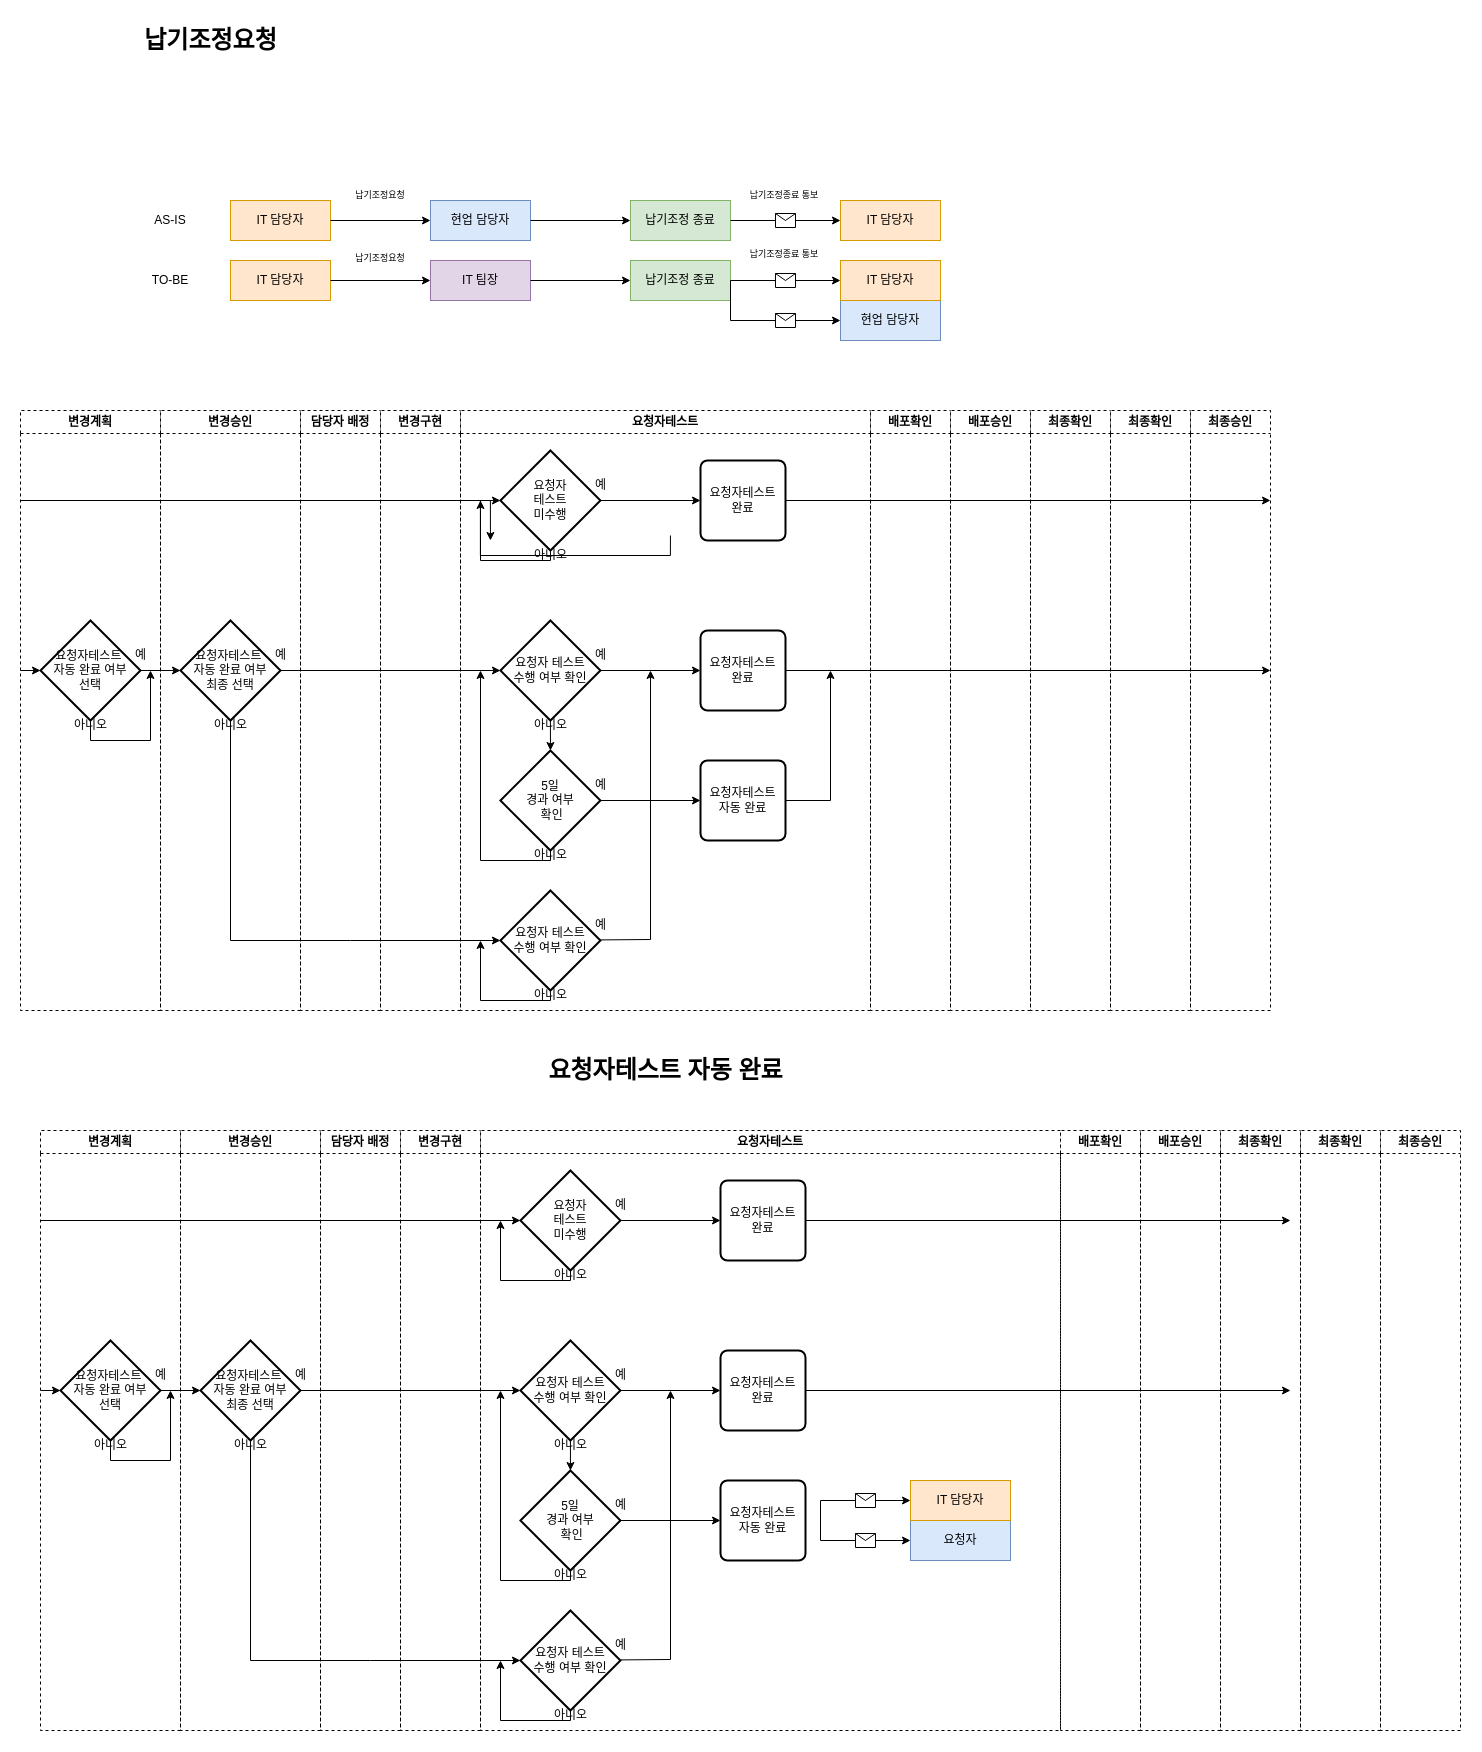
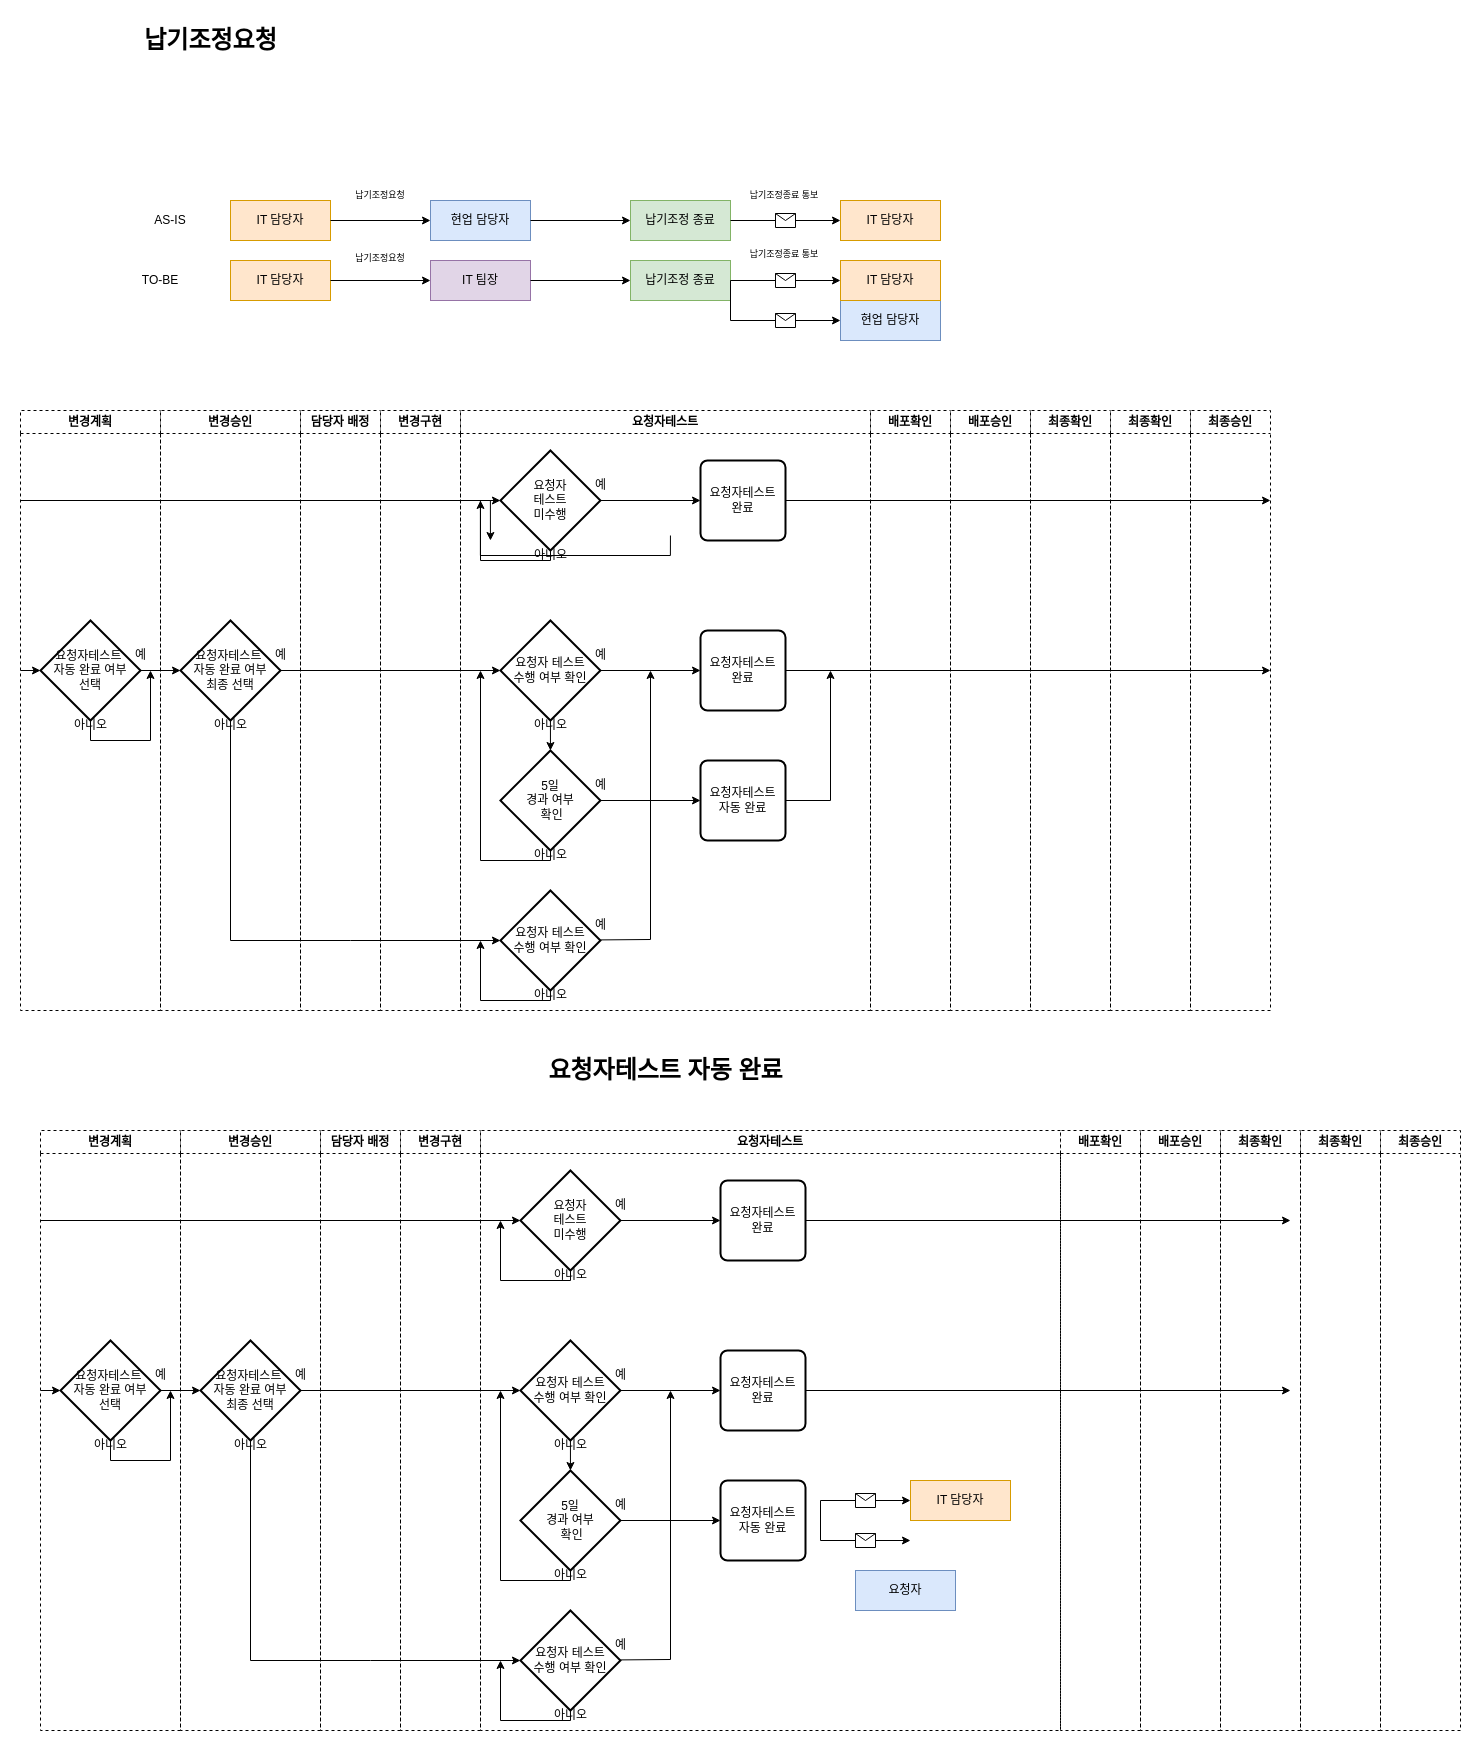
- <mxCell id="17" value="TO-BE" style="text;html=1;strokeColor=none;fillColor=none;align=center;verticalAlign=middle;whiteSpace=wrap;rounded=0;" vertex="1" parent="1"><mxGeometry x="140" y="265" width="60" height="30" as="geometry" /></mxCell>
+ <mxCell id="17" value="TO-BE" style="text;html=1;strokeColor=none;fillColor=none;align=center;verticalAlign=middle;whiteSpace=wrap;rounded=0;" vertex="1" parent="1"><mxGeometry x="130" y="265" width="60" height="30" as="geometry" /></mxCell>
- <mxCell id="112" value="요청자" style="whiteSpace=wrap;html=1;fillColor=#dae8fc;strokeColor=#6c8ebf;fontColor=#000000;" vertex="1" parent="87"><mxGeometry x="430" y="390" width="100" height="40" as="geometry" /></mxCell>
+ <mxCell id="112" value="요청자" style="whiteSpace=wrap;html=1;fillColor=#dae8fc;strokeColor=#6c8ebf;fontColor=#000000;" vertex="1" parent="87"><mxGeometry x="375" y="440" width="100" height="40" as="geometry" /></mxCell>
